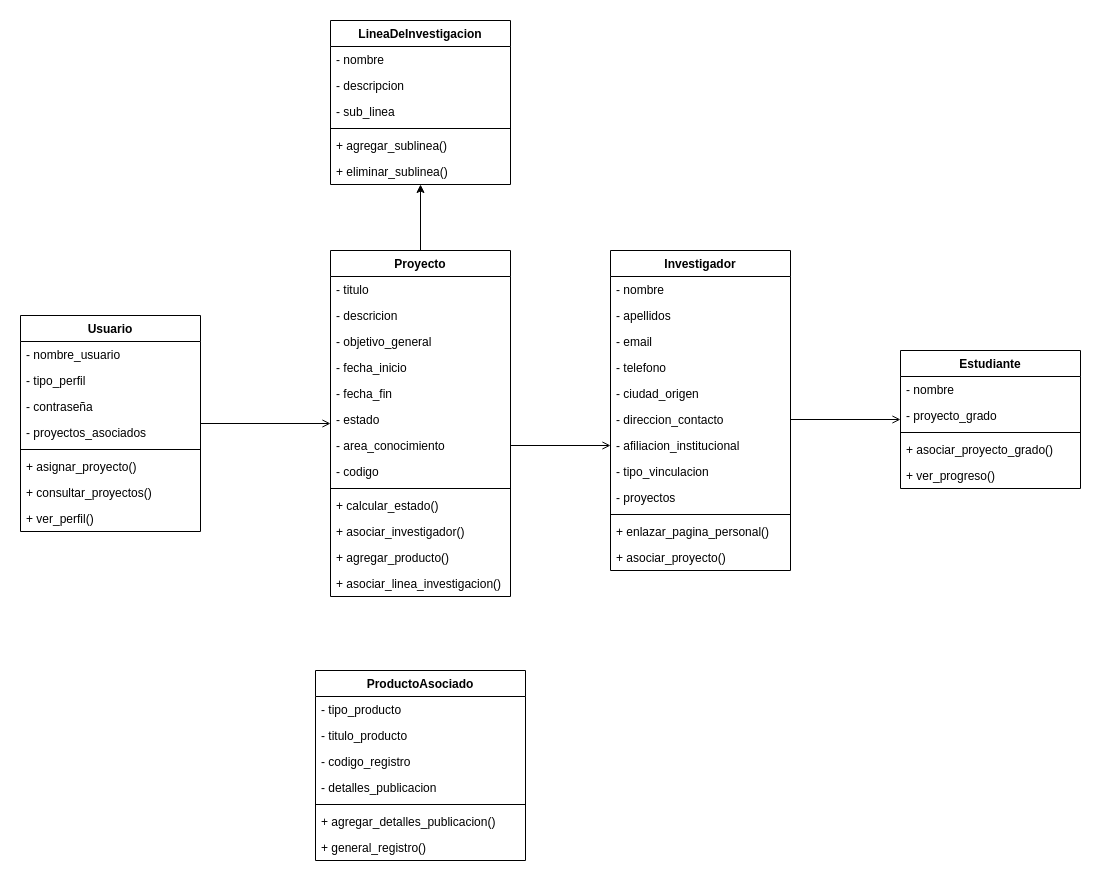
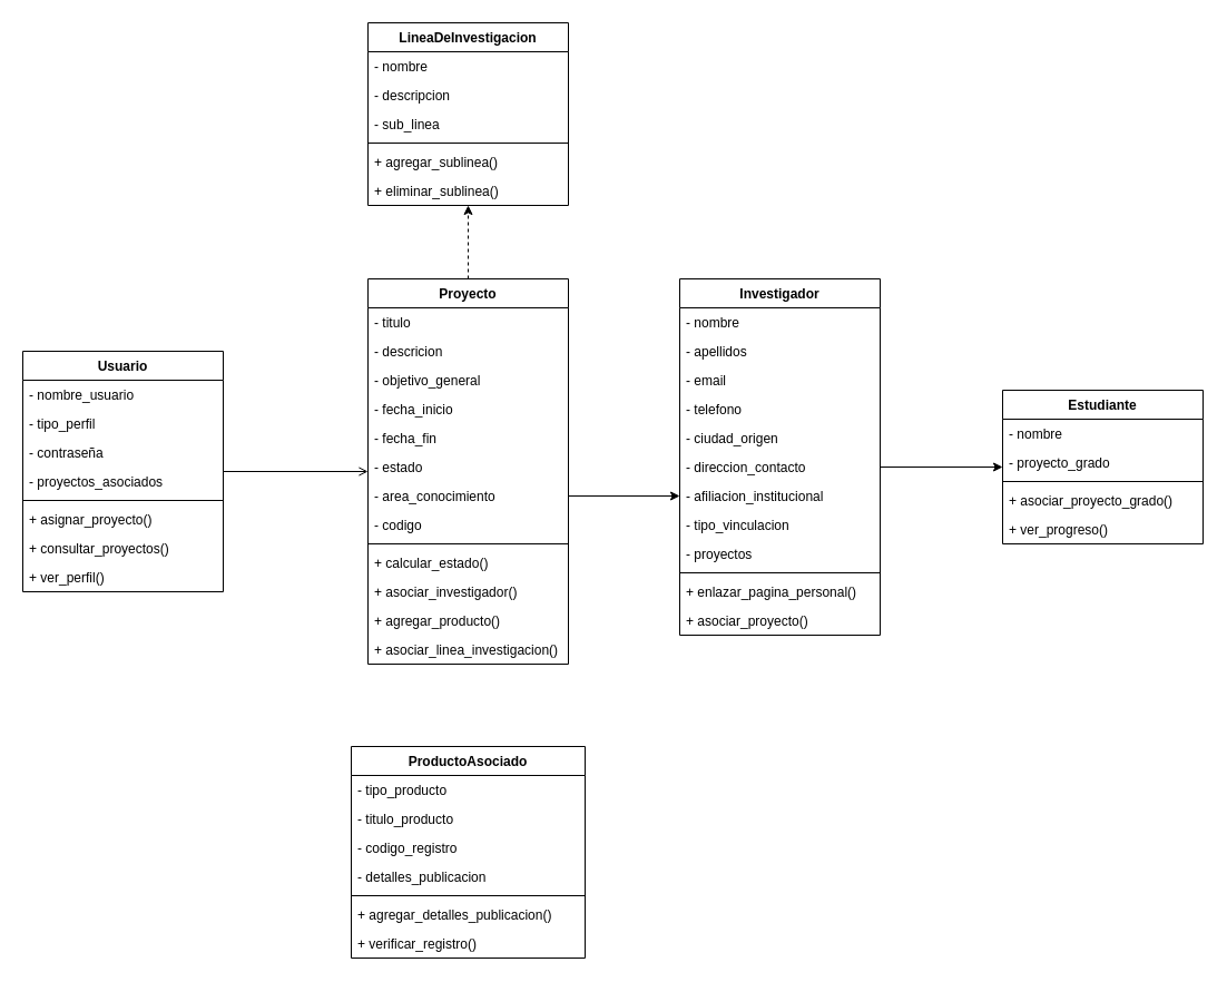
- <mxCell id="2" style="edgeStyle=orthogonalEdgeStyle;rounded=0;orthogonalLoop=1;jettySize=auto;html=1;" edge="1" parent="1" source="3" target="30"><mxGeometry relative="1" as="geometry" /></mxCell>
+ <mxCell id="2" style="edgeStyle=orthogonalEdgeStyle;rounded=0;orthogonalLoop=1;jettySize=auto;html=1;dashed=1;" edge="1" parent="1" source="3" target="30"><mxGeometry relative="1" as="geometry" /></mxCell>
- <mxCell id="62" style="edgeStyle=orthogonalEdgeStyle;rounded=0;orthogonalLoop=1;jettySize=auto;html=1;endArrow=open;" edge="1" parent="1" source="23" target="55"><mxGeometry relative="1" as="geometry" /></mxCell>
+ <mxCell id="62" style="edgeStyle=orthogonalEdgeStyle;rounded=0;orthogonalLoop=1;jettySize=auto;html=1;" edge="1" parent="1" source="23" target="55"><mxGeometry relative="1" as="geometry" /></mxCell>
- <mxCell id="61" value="" style="edgeStyle=orthogonalEdgeStyle;rounded=0;orthogonalLoop=1;jettySize=auto;html=1;entryX=0;entryY=0.5;entryDx=0;entryDy=0;endArrow=open;" edge="1" parent="1" source="10" target="24"><mxGeometry relative="1" as="geometry" /></mxCell>
+ <mxCell id="61" value="" style="edgeStyle=orthogonalEdgeStyle;rounded=0;orthogonalLoop=1;jettySize=auto;html=1;entryX=0;entryY=0.5;entryDx=0;entryDy=0;" edge="1" parent="1" source="10" target="24"><mxGeometry relative="1" as="geometry" /></mxCell>
- <mxCell id="44" value="+ general_registro()" style="text;strokeColor=none;fillColor=none;align=left;verticalAlign=top;spacingLeft=4;spacingRight=4;overflow=hidden;rotatable=0;points=[[0,0.5],[1,0.5]];portConstraint=eastwest;whiteSpace=wrap;html=1;" vertex="1" parent="37"><mxGeometry y="164" width="210" height="26" as="geometry" /></mxCell>
+ <mxCell id="44" value="+ verificar_registro()" style="text;strokeColor=none;fillColor=none;align=left;verticalAlign=top;spacingLeft=4;spacingRight=4;overflow=hidden;rotatable=0;points=[[0,0.5],[1,0.5]];portConstraint=eastwest;whiteSpace=wrap;html=1;" vertex="1" parent="37"><mxGeometry y="164" width="210" height="26" as="geometry" /></mxCell>
